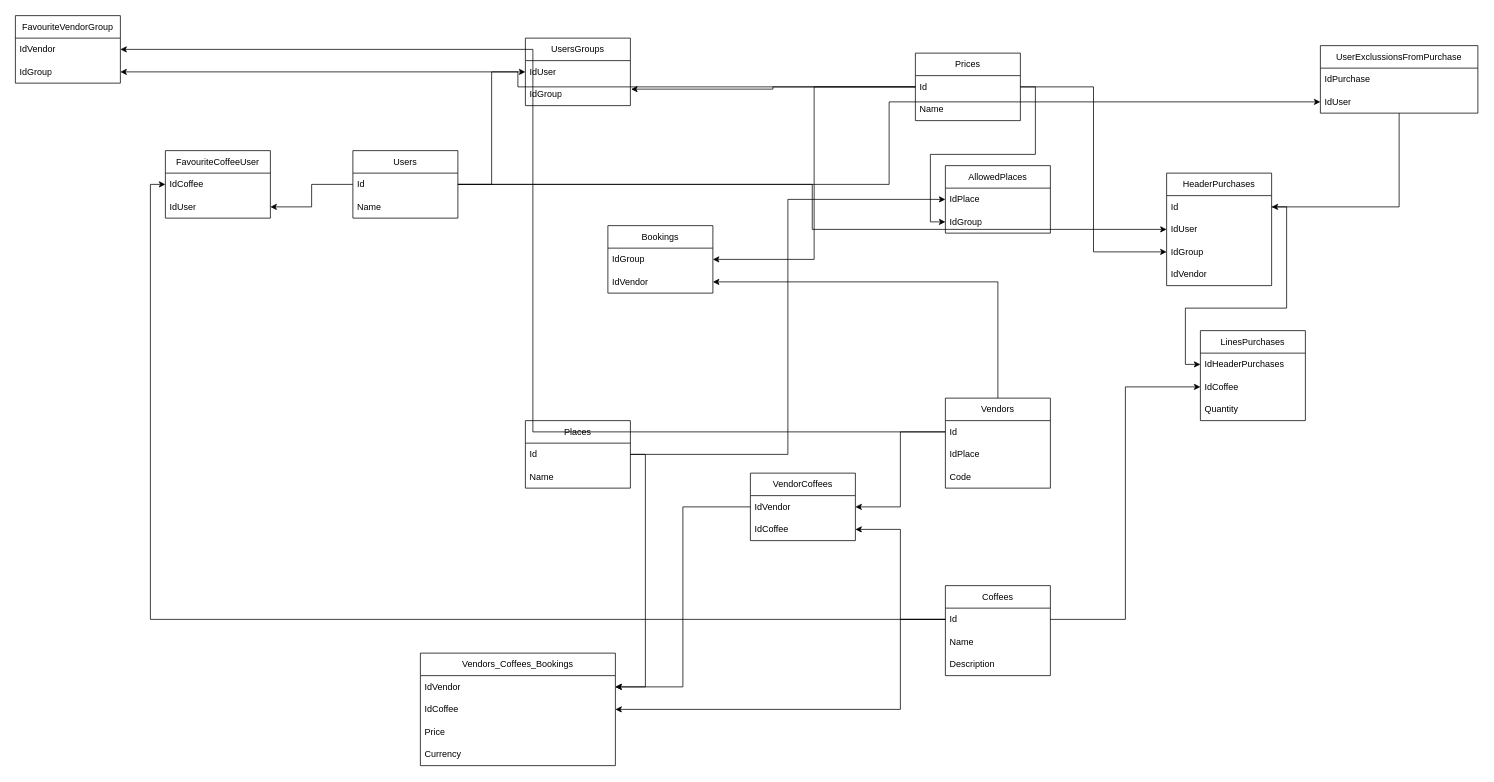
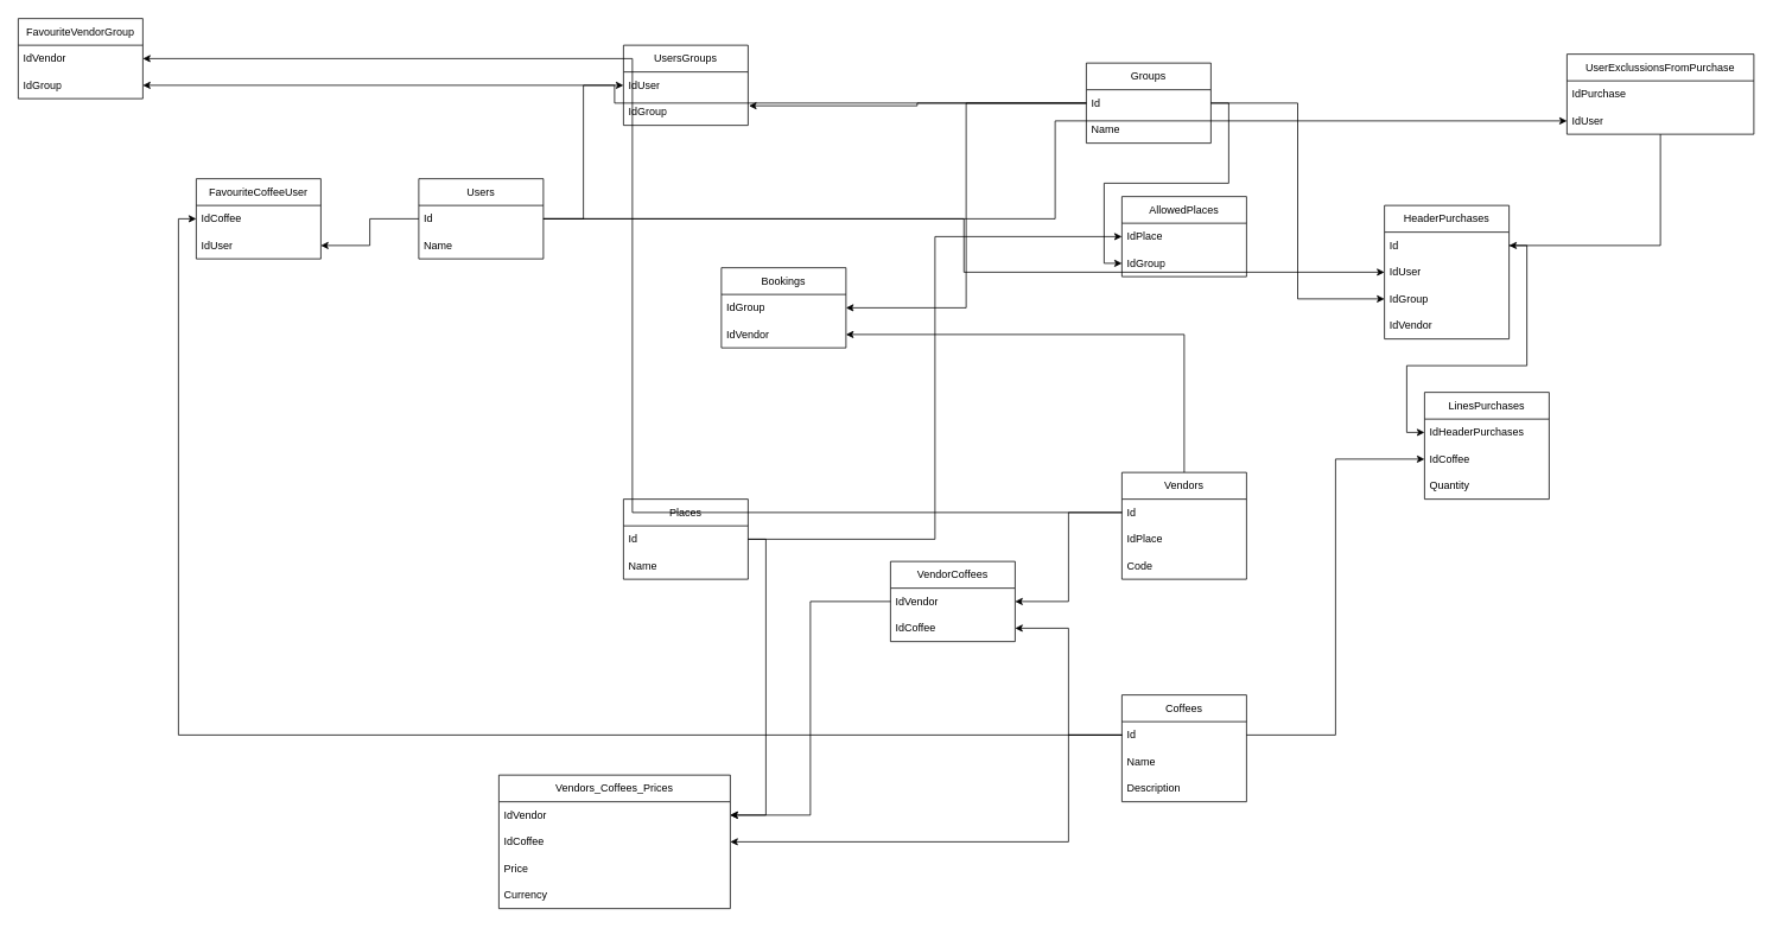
- <mxCell id="13" value="Prices" style="swimlane;fontStyle=0;childLayout=stackLayout;horizontal=1;startSize=30;horizontalStack=0;resizeParent=1;resizeParentMax=0;resizeLast=0;collapsible=1;marginBottom=0;whiteSpace=wrap;html=1;" vertex="1" parent="1"><mxGeometry x="1220" y="70" width="140" height="90" as="geometry" /></mxCell>
+ <mxCell id="13" value="Groups" style="swimlane;fontStyle=0;childLayout=stackLayout;horizontal=1;startSize=30;horizontalStack=0;resizeParent=1;resizeParentMax=0;resizeLast=0;collapsible=1;marginBottom=0;whiteSpace=wrap;html=1;" vertex="1" parent="1"><mxGeometry x="1220" y="70" width="140" height="90" as="geometry" /></mxCell>
- <mxCell id="20" value="Vendors_Coffees_Bookings" style="swimlane;fontStyle=0;childLayout=stackLayout;horizontal=1;startSize=30;horizontalStack=0;resizeParent=1;resizeParentMax=0;resizeLast=0;collapsible=1;marginBottom=0;whiteSpace=wrap;html=1;" vertex="1" parent="1"><mxGeometry x="560" y="870" width="260" height="150" as="geometry" /></mxCell>
+ <mxCell id="20" value="Vendors_Coffees_Prices" style="swimlane;fontStyle=0;childLayout=stackLayout;horizontal=1;startSize=30;horizontalStack=0;resizeParent=1;resizeParentMax=0;resizeLast=0;collapsible=1;marginBottom=0;whiteSpace=wrap;html=1;" vertex="1" parent="1"><mxGeometry x="560" y="870" width="260" height="150" as="geometry" /></mxCell>
